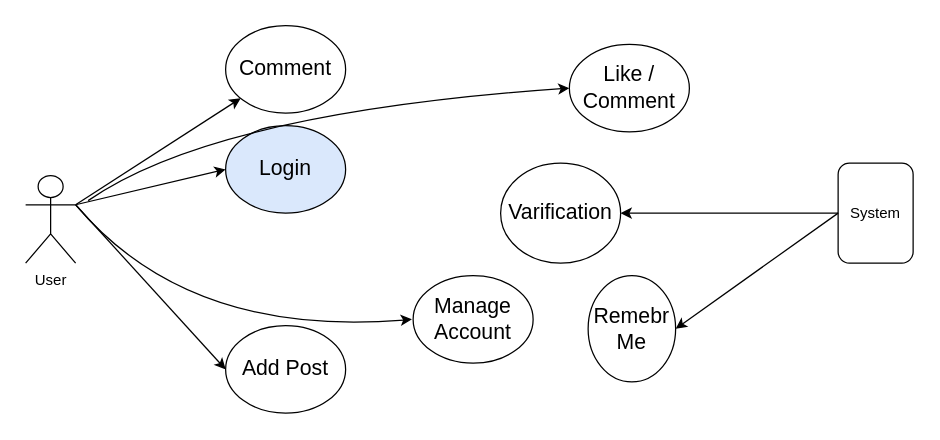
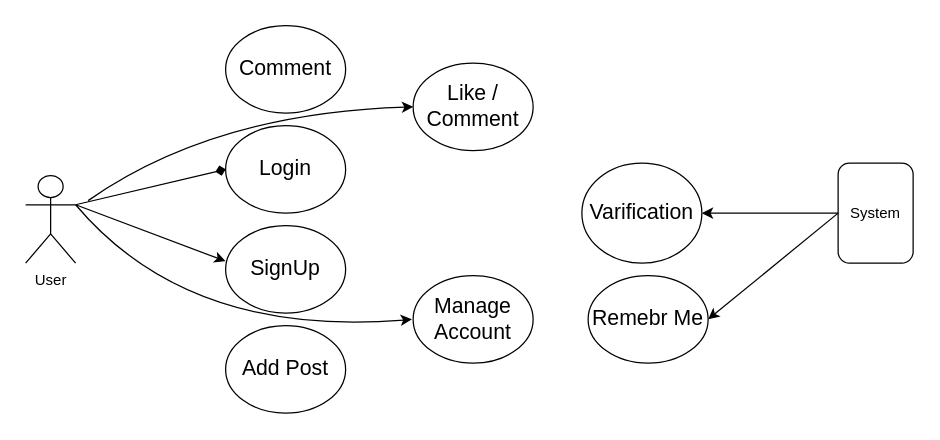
- <mxCell id="8" value="&lt;font style=&quot;font-size: 17px&quot;&gt;Like / Comment&lt;/font&gt;" style="ellipse;whiteSpace=wrap;html=1;" vertex="1" parent="1"><mxGeometry x="455" y="35" width="96" height="70" as="geometry" /></mxCell>
+ <mxCell id="8" value="&lt;font style=&quot;font-size: 17px&quot;&gt;Like / Comment&lt;/font&gt;" style="ellipse;whiteSpace=wrap;html=1;" vertex="1" parent="1"><mxGeometry x="330" y="50" width="96" height="70" as="geometry" /></mxCell>
- <mxCell id="9" value="" style="endArrow=classic;html=1;exitX=1;exitY=0.333;exitDx=0;exitDy=0;exitPerimeter=0;" edge="1" parent="1" source="2" target="3"><mxGeometry width="50" height="50" relative="1" as="geometry"><mxPoint x="320" y="310" as="sourcePoint" /><mxPoint x="370" y="260" as="targetPoint" /></mxGeometry></mxCell>
- <mxCell id="4" value="&lt;font style=&quot;font-size: 17px&quot;&gt;Login&lt;/font&gt;" style="ellipse;whiteSpace=wrap;html=1;fillColor=#dae8fc;" vertex="1" parent="1"><mxGeometry x="180" y="100" width="96" height="70" as="geometry" /></mxCell>
+ <mxCell id="4" value="&lt;font style=&quot;font-size: 17px&quot;&gt;Login&lt;/font&gt;" style="ellipse;whiteSpace=wrap;html=1;" vertex="1" parent="1"><mxGeometry x="180" y="100" width="96" height="70" as="geometry" /></mxCell>
- <mxCell id="10" value="" style="endArrow=classic;html=1;exitX=1;exitY=0.333;exitDx=0;exitDy=0;exitPerimeter=0;entryX=0;entryY=0.5;entryDx=0;entryDy=0;" edge="1" parent="1" source="2" target="4"><mxGeometry width="50" height="50" relative="1" as="geometry"><mxPoint x="70" y="173.333" as="sourcePoint" /><mxPoint x="150" y="170" as="targetPoint" /></mxGeometry></mxCell>
+ <mxCell id="10" value="" style="endArrow=diamond;html=1;exitX=1;exitY=0.333;exitDx=0;exitDy=0;exitPerimeter=0;entryX=0;entryY=0.5;entryDx=0;entryDy=0;" edge="1" parent="1" source="2" target="4"><mxGeometry width="50" height="50" relative="1" as="geometry"><mxPoint x="70" y="173.333" as="sourcePoint" /><mxPoint x="150" y="170" as="targetPoint" /></mxGeometry></mxCell>
- <mxCell id="15" value="&lt;font style=&quot;font-size: 17px&quot;&gt;Varification&lt;/font&gt;" style="ellipse;whiteSpace=wrap;html=1;" vertex="1" parent="1"><mxGeometry x="400" y="130" width="96" height="80" as="geometry" /></mxCell>
+ <mxCell id="15" value="&lt;font style=&quot;font-size: 17px&quot;&gt;Varification&lt;/font&gt;" style="ellipse;whiteSpace=wrap;html=1;" vertex="1" parent="1"><mxGeometry x="465" y="130" width="96" height="80" as="geometry" /></mxCell>
+ <mxCell id="11" value="" style="endArrow=classic;html=1;entryX=0;entryY=0.407;entryDx=0;entryDy=0;entryPerimeter=0;exitX=1;exitY=0.333;exitDx=0;exitDy=0;exitPerimeter=0;" edge="1" parent="1" source="2" target="5"><mxGeometry width="50" height="50" relative="1" as="geometry"><mxPoint x="70" y="170" as="sourcePoint" /><mxPoint x="190" y="145" as="targetPoint" /></mxGeometry></mxCell>
+ <mxCell id="5" value="&lt;font style=&quot;font-size: 17px&quot;&gt;SignUp&lt;/font&gt;" style="ellipse;whiteSpace=wrap;html=1;" vertex="1" parent="1"><mxGeometry x="180" y="180" width="96" height="70" as="geometry" /></mxCell>
- <mxCell id="12" value="" style="endArrow=classic;html=1;entryX=0;entryY=0.5;entryDx=0;entryDy=0;exitX=1;exitY=0.333;exitDx=0;exitDy=0;exitPerimeter=0;" edge="1" parent="1" source="2" target="6"><mxGeometry width="50" height="50" relative="1" as="geometry"><mxPoint x="80" y="183.333" as="sourcePoint" /><mxPoint x="190" y="218.49" as="targetPoint" /></mxGeometry></mxCell>
- <mxCell id="16" value="&lt;font style=&quot;font-size: 17px&quot;&gt;Remebr Me&lt;/font&gt;" style="ellipse;whiteSpace=wrap;html=1;" vertex="1" parent="1"><mxGeometry x="470" y="220" width="70" height="85" as="geometry" /></mxCell>
+ <mxCell id="16" value="&lt;font style=&quot;font-size: 17px&quot;&gt;Remebr Me&lt;/font&gt;" style="ellipse;whiteSpace=wrap;html=1;" vertex="1" parent="1"><mxGeometry x="470" y="220" width="96" height="70" as="geometry" /></mxCell>
